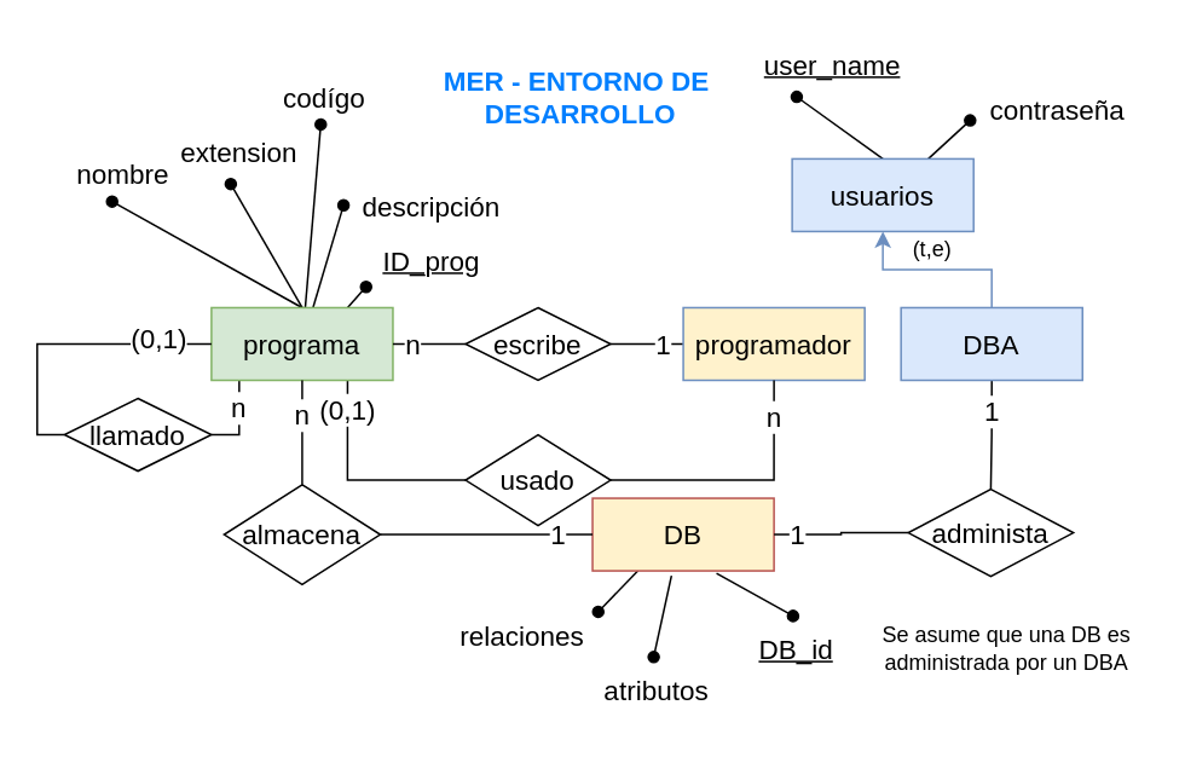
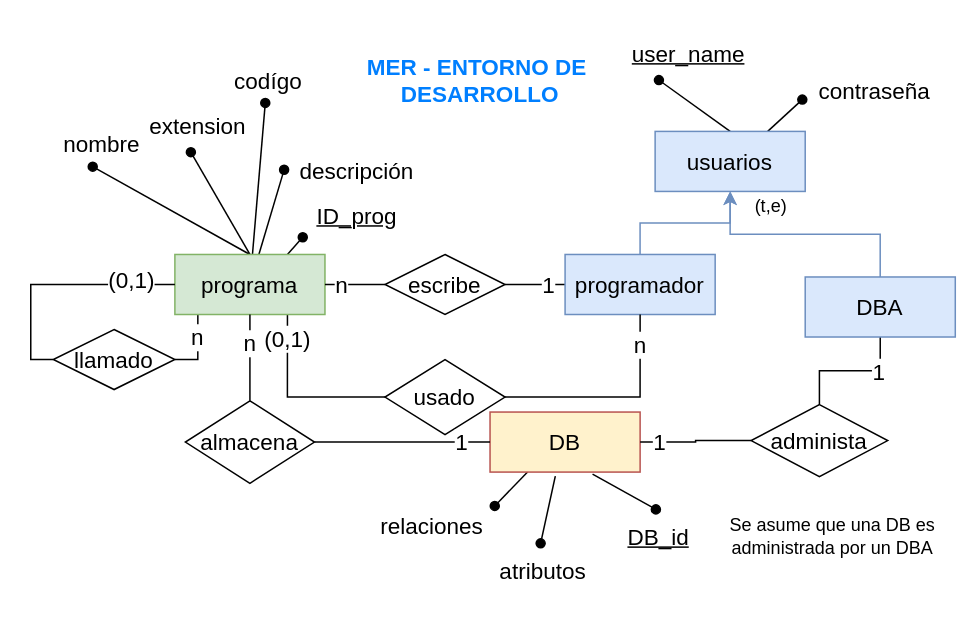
+ <mxCell id="22" style="edgeStyle=orthogonalEdgeStyle;rounded=0;orthogonalLoop=1;jettySize=auto;html=1;entryX=0.5;entryY=1;entryDx=0;entryDy=0;fillColor=#dae8fc;strokeColor=#6c8ebf;fontSize=15;" parent="1" source="23" target="16" edge="1"><mxGeometry relative="1" as="geometry" /></mxCell>
- <mxCell id="23" value="programador" style="whiteSpace=wrap;html=1;align=center;fillColor=#fff2cc;strokeColor=#6c8ebf;fontSize=15;" parent="1" vertex="1"><mxGeometry x="376.03" y="169" width="100" height="40" as="geometry" /></mxCell>
+ <mxCell id="23" value="programador" style="whiteSpace=wrap;html=1;align=center;fillColor=#dae8fc;strokeColor=#6c8ebf;fontSize=15;" parent="1" vertex="1"><mxGeometry x="376.03" y="169" width="100" height="40" as="geometry" /></mxCell>
- <mxCell id="34" value="DBA" style="whiteSpace=wrap;html=1;align=center;fillColor=#dae8fc;strokeColor=#6c8ebf;fontSize=15;" parent="1" vertex="1"><mxGeometry x="496.03" y="169" width="100" height="40" as="geometry" /></mxCell>
+ <mxCell id="34" value="DBA" style="whiteSpace=wrap;html=1;align=center;fillColor=#dae8fc;strokeColor=#6c8ebf;fontSize=15;" parent="1" vertex="1"><mxGeometry x="536.03" y="184" width="100" height="40" as="geometry" /></mxCell>
